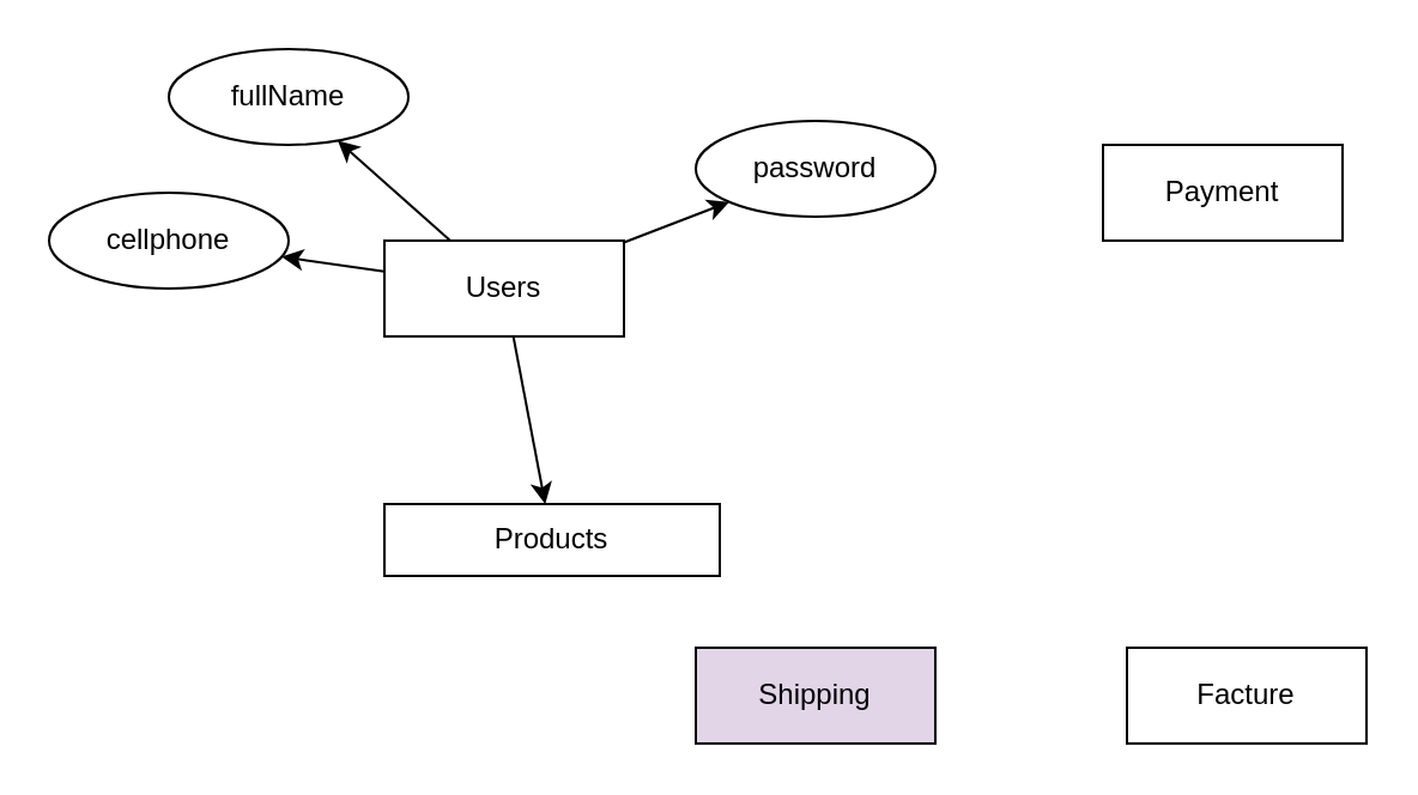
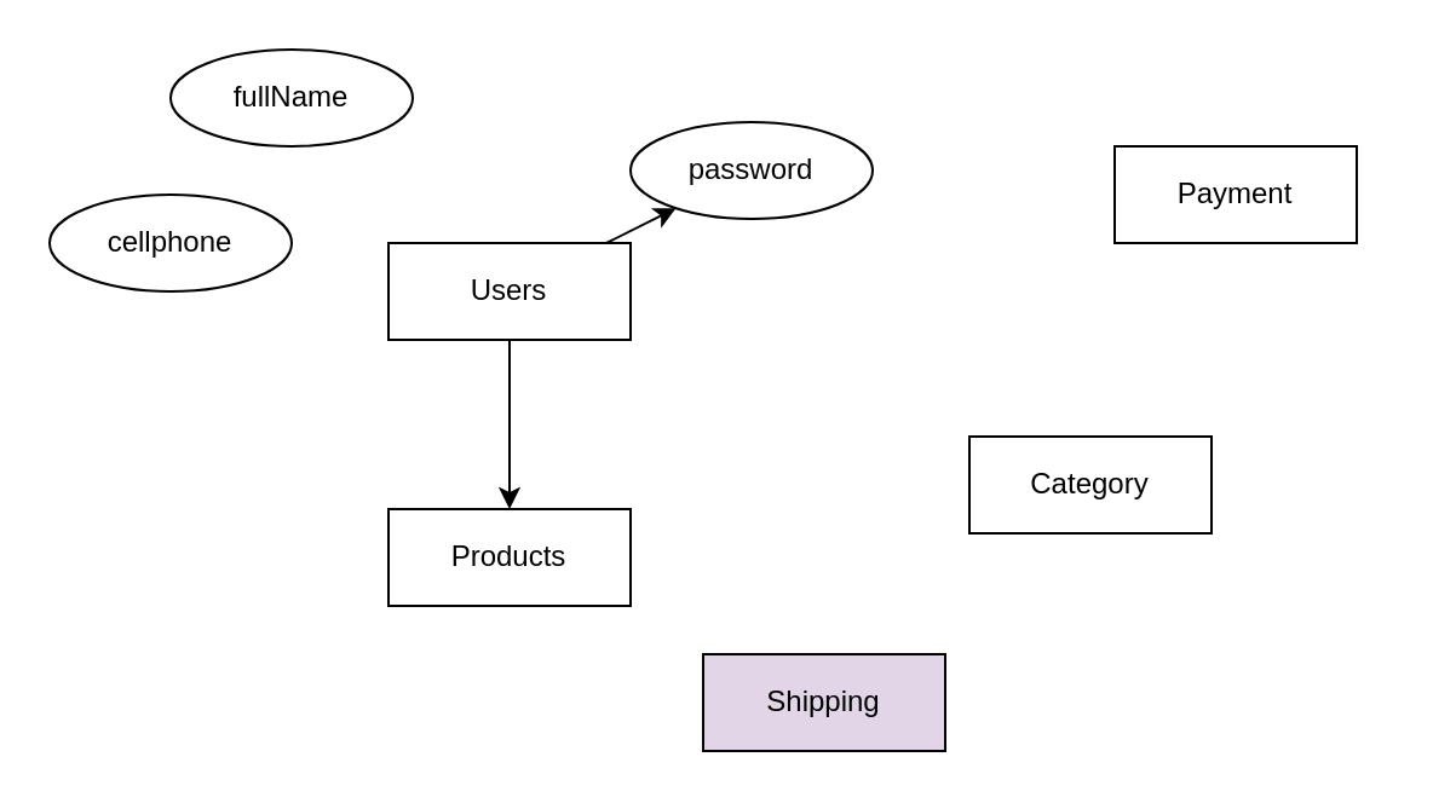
- <mxCell id="10" value="password" style="ellipse;whiteSpace=wrap;html=1;align=center;" vertex="1" parent="1"><mxGeometry x="290" y="50" width="100" height="40" as="geometry" /></mxCell>
+ <mxCell id="10" value="password" style="ellipse;whiteSpace=wrap;html=1;align=center;" vertex="1" parent="1"><mxGeometry x="260" y="50" width="100" height="40" as="geometry" /></mxCell>
- <mxCell id="3" value="" style="edgeStyle=none;html=1;" edge="1" parent="1" source="6" target="9"><mxGeometry relative="1" as="geometry" /></mxCell>
- <mxCell id="5" value="" style="edgeStyle=none;html=1;" edge="1" parent="1" source="6" target="11"><mxGeometry relative="1" as="geometry" /></mxCell>
+ <mxCell id="7" value="Category" style="whiteSpace=wrap;html=1;align=center;" vertex="1" parent="1"><mxGeometry x="400" y="180" width="100" height="40" as="geometry" /></mxCell>
- <mxCell id="8" value="Products" style="whiteSpace=wrap;html=1;align=center;" vertex="1" parent="1"><mxGeometry x="160" y="210" width="140" height="30" as="geometry" /></mxCell>
+ <mxCell id="8" value="Products" style="whiteSpace=wrap;html=1;align=center;" vertex="1" parent="1"><mxGeometry x="160" y="210" width="100" height="40" as="geometry" /></mxCell>
- <mxCell id="14" value="Facture" style="whiteSpace=wrap;html=1;align=center;" vertex="1" parent="1"><mxGeometry x="470" y="270" width="100" height="40" as="geometry" /></mxCell>
